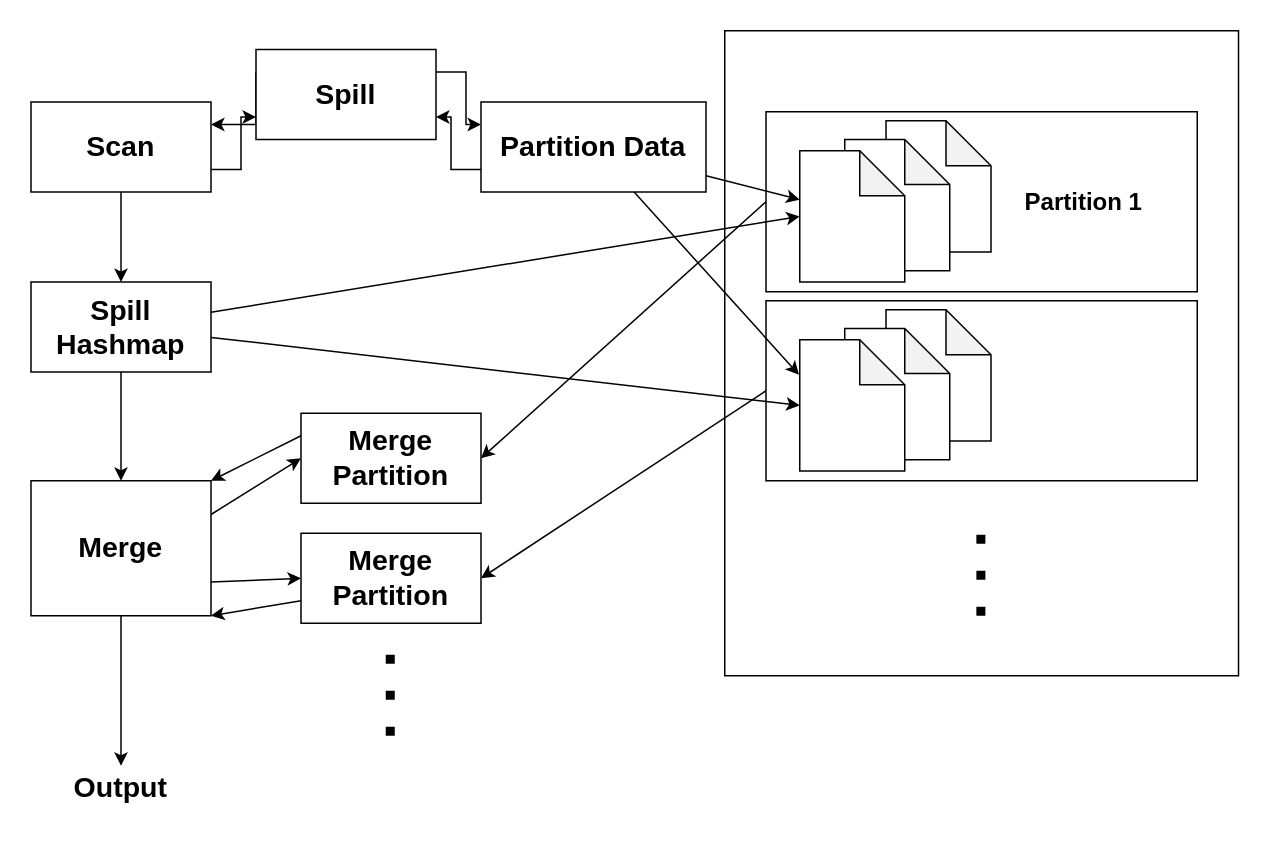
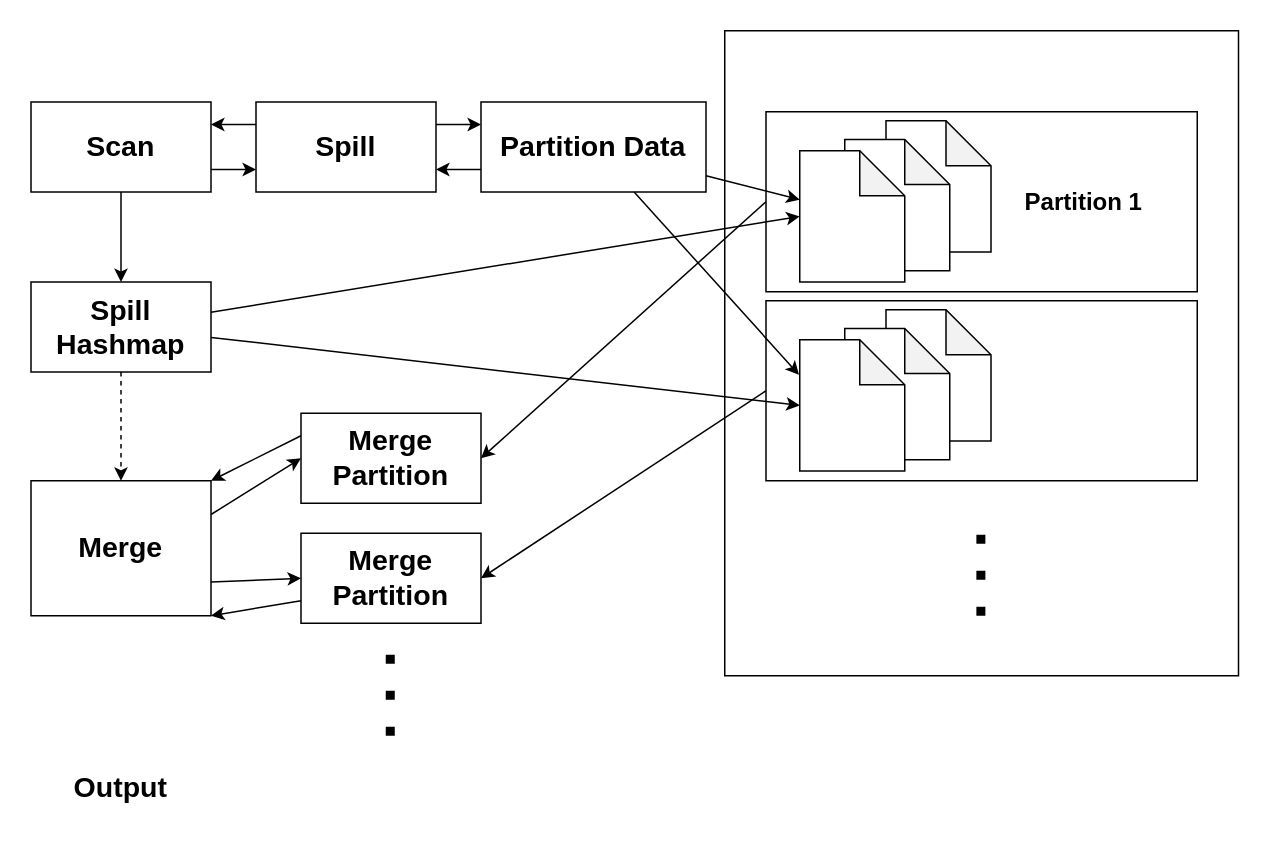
- <mxCell id="12" value="&lt;b&gt;&lt;font style=&quot;font-size: 19px;&quot;&gt;Spill&lt;/font&gt;&lt;/b&gt;" style="rounded=0;whiteSpace=wrap;html=1;" vertex="1" parent="1"><mxGeometry x="170" y="32.5" width="120" height="60" as="geometry" /></mxCell>
+ <mxCell id="12" value="&lt;b&gt;&lt;font style=&quot;font-size: 19px;&quot;&gt;Spill&lt;/font&gt;&lt;/b&gt;" style="rounded=0;whiteSpace=wrap;html=1;" vertex="1" parent="1"><mxGeometry x="170" y="67.5" width="120" height="60" as="geometry" /></mxCell>
- <mxCell id="33" style="edgeStyle=orthogonalEdgeStyle;rounded=0;orthogonalLoop=1;jettySize=auto;html=1;" edge="1" parent="1" source="34" target="18"><mxGeometry relative="1" as="geometry" /></mxCell>
+ <mxCell id="33" style="edgeStyle=orthogonalEdgeStyle;rounded=0;orthogonalLoop=1;jettySize=auto;html=1;dashed=1;" edge="1" parent="1" source="34" target="18"><mxGeometry relative="1" as="geometry" /></mxCell>
- <mxCell id="31" value="" style="endArrow=classic;html=1;rounded=0;exitX=0.5;exitY=1;exitDx=0;exitDy=0;entryX=0.5;entryY=0;entryDx=0;entryDy=0;" edge="1" parent="1" source="18" target="32"><mxGeometry width="50" height="50" relative="1" as="geometry"><mxPoint x="-40" y="570" as="sourcePoint" /><mxPoint x="80" y="440" as="targetPoint" /></mxGeometry></mxCell>
